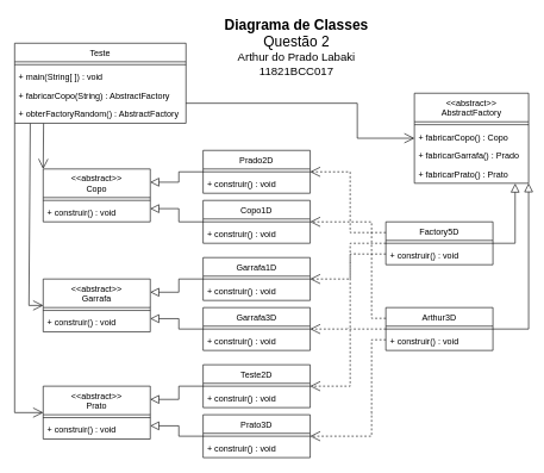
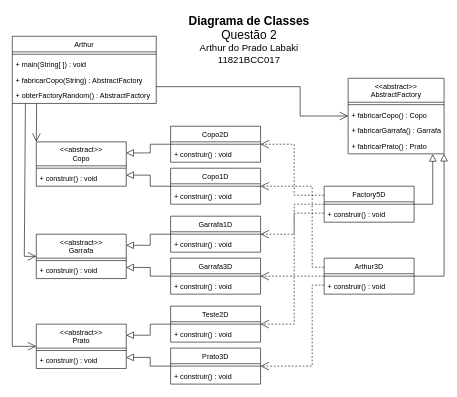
- <mxCell id="14" value="Teste" style="swimlane;fontStyle=0;align=center;verticalAlign=top;childLayout=stackLayout;horizontal=1;startSize=26;horizontalStack=0;resizeParent=1;resizeLast=0;collapsible=1;marginBottom=0;rounded=0;shadow=0;strokeWidth=1;" vertex="1" parent="1"><mxGeometry x="20" y="60" width="240" height="112" as="geometry"><mxRectangle x="40" y="80" width="160" height="26" as="alternateBounds" /></mxGeometry></mxCell>
+ <mxCell id="14" value="Arthur" style="swimlane;fontStyle=0;align=center;verticalAlign=top;childLayout=stackLayout;horizontal=1;startSize=26;horizontalStack=0;resizeParent=1;resizeLast=0;collapsible=1;marginBottom=0;rounded=0;shadow=0;strokeWidth=1;" vertex="1" parent="1"><mxGeometry x="20" y="60" width="240" height="112" as="geometry"><mxRectangle x="40" y="80" width="160" height="26" as="alternateBounds" /></mxGeometry></mxCell>
- <mxCell id="6" value="+ fabricarGarrafa() : Prado" style="text;align=left;verticalAlign=top;spacingLeft=4;spacingRight=4;overflow=hidden;rotatable=0;points=[[0,0.5],[1,0.5]];portConstraint=eastwest;" vertex="1" parent="3"><mxGeometry y="74" width="160" height="26" as="geometry" /></mxCell>
+ <mxCell id="6" value="+ fabricarGarrafa() : Garrafa" style="text;align=left;verticalAlign=top;spacingLeft=4;spacingRight=4;overflow=hidden;rotatable=0;points=[[0,0.5],[1,0.5]];portConstraint=eastwest;" vertex="1" parent="3"><mxGeometry y="74" width="160" height="26" as="geometry" /></mxCell>
- <mxCell id="40" value="Prado2D" style="swimlane;fontStyle=0;align=center;verticalAlign=top;childLayout=stackLayout;horizontal=1;startSize=26;horizontalStack=0;resizeParent=1;resizeLast=0;collapsible=1;marginBottom=0;rounded=0;shadow=0;strokeWidth=1;" vertex="1" parent="1"><mxGeometry x="284" y="210" width="150" height="60" as="geometry"><mxRectangle x="304" y="230" width="160" height="26" as="alternateBounds" /></mxGeometry></mxCell>
+ <mxCell id="40" value="Copo2D" style="swimlane;fontStyle=0;align=center;verticalAlign=top;childLayout=stackLayout;horizontal=1;startSize=26;horizontalStack=0;resizeParent=1;resizeLast=0;collapsible=1;marginBottom=0;rounded=0;shadow=0;strokeWidth=1;" vertex="1" parent="1"><mxGeometry x="284" y="210" width="150" height="60" as="geometry"><mxRectangle x="304" y="230" width="160" height="26" as="alternateBounds" /></mxGeometry></mxCell>
